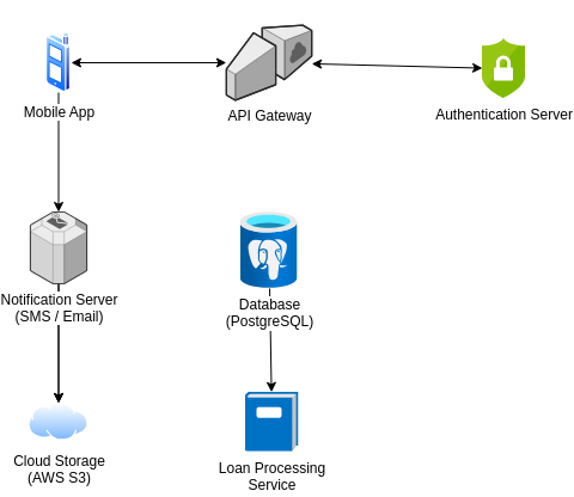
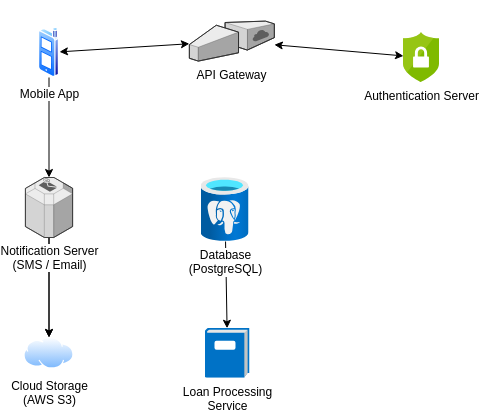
- <mxCell id="11" value="&lt;font color=&quot;#000000&quot; style=&quot;background-color: rgb(255, 255, 255);&quot;&gt;API Gateway&lt;/font&gt;" style="verticalLabelPosition=bottom;html=1;verticalAlign=top;strokeWidth=1;align=center;outlineConnect=0;dashed=0;outlineConnect=0;shape=mxgraph.aws3d.internetGateway;fillColor=#ECECEC;strokeColor=#5E5E5E;aspect=fixed;" vertex="1" parent="1"><mxGeometry x="185.86" y="20.6" width="71.29" height="62.8" as="geometry" /></mxCell>
+ <mxCell id="11" value="&lt;font color=&quot;#000000&quot; style=&quot;background-color: rgb(255, 255, 255);&quot;&gt;API Gateway&lt;/font&gt;" style="verticalLabelPosition=bottom;html=1;verticalAlign=top;strokeWidth=1;align=center;outlineConnect=0;dashed=0;outlineConnect=0;shape=mxgraph.aws3d.internetGateway;fillColor=#ECECEC;strokeColor=#5E5E5E;aspect=fixed;" vertex="1" parent="1"><mxGeometry x="185.86" y="20.6" width="85" height="40" as="geometry" /></mxCell>
